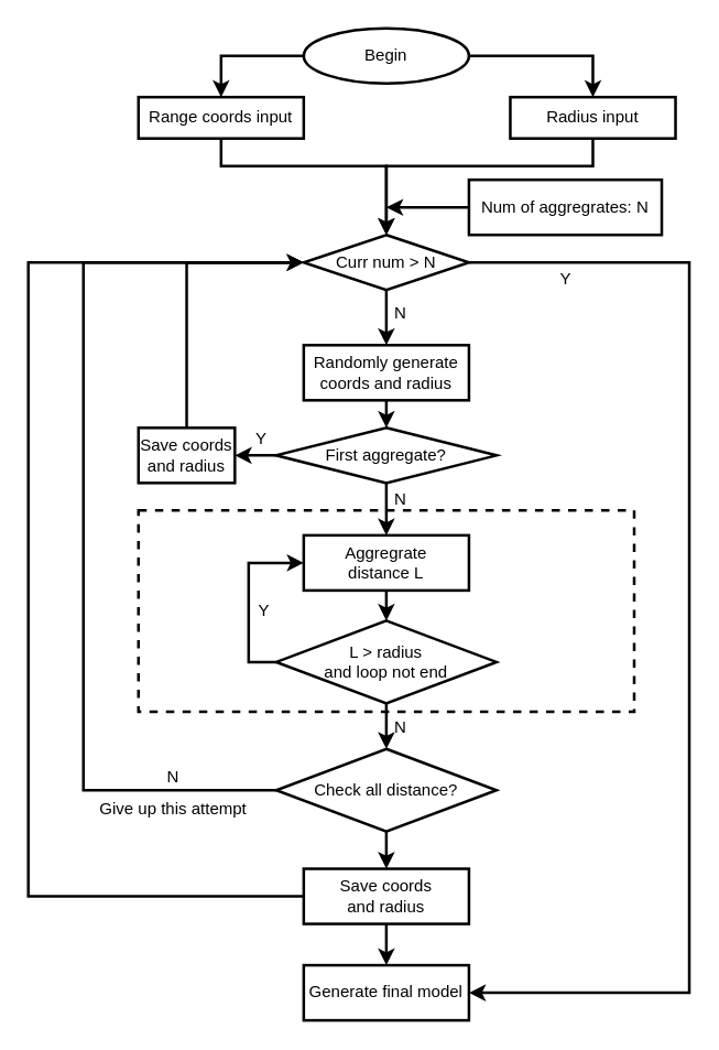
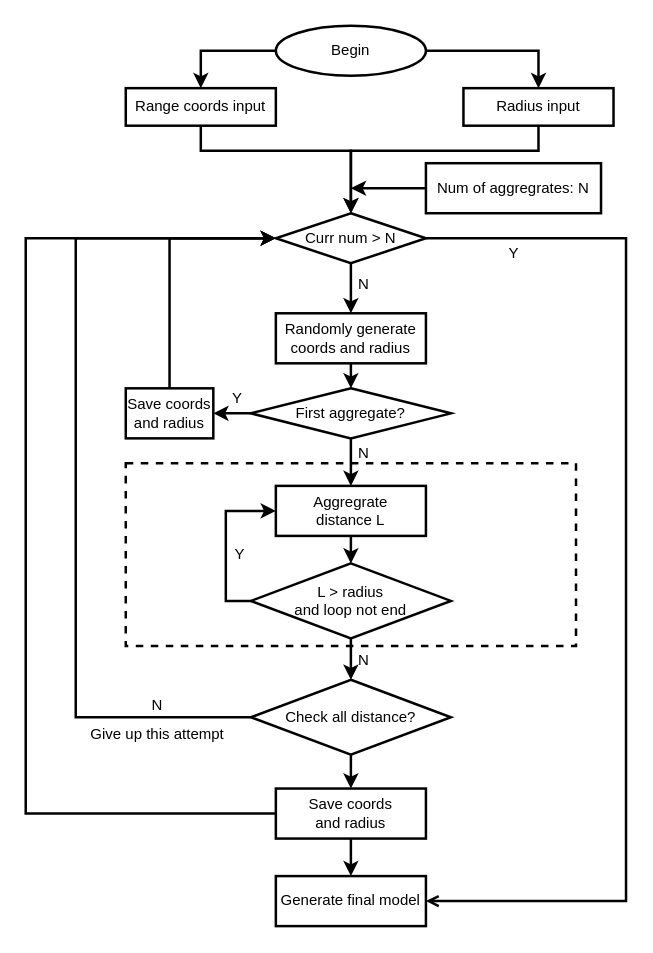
- <mxCell id="13" style="edgeStyle=orthogonalEdgeStyle;rounded=0;orthogonalLoop=1;jettySize=auto;html=1;entryX=1;entryY=0.5;entryDx=0;entryDy=0;exitX=1;exitY=0.5;exitDx=0;exitDy=0;exitPerimeter=0;strokeWidth=2;" edge="1" parent="1" source="14" target="29"><mxGeometry relative="1" as="geometry"><Array as="points"><mxPoint x="500" y="190" /><mxPoint x="500" y="720" /></Array></mxGeometry></mxCell>
+ <mxCell id="13" style="edgeStyle=orthogonalEdgeStyle;rounded=0;orthogonalLoop=1;jettySize=auto;html=1;entryX=1;entryY=0.5;entryDx=0;entryDy=0;exitX=1;exitY=0.5;exitDx=0;exitDy=0;exitPerimeter=0;strokeWidth=2;endArrow=open;" edge="1" parent="1" source="14" target="29"><mxGeometry relative="1" as="geometry"><Array as="points"><mxPoint x="500" y="190" /><mxPoint x="500" y="720" /></Array></mxGeometry></mxCell>
